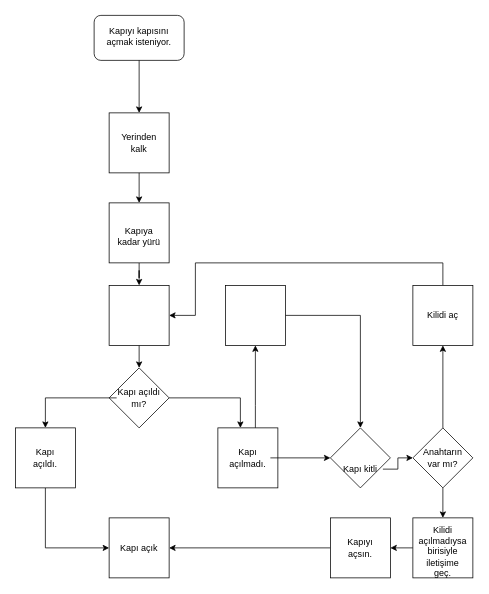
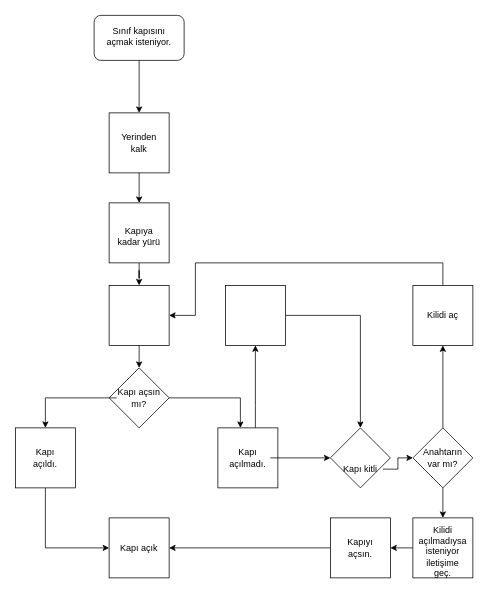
- <mxCell id="3" value="Kapıyı kapısını açmak isteniyor." style="text;html=1;strokeColor=none;fillColor=none;align=center;verticalAlign=middle;whiteSpace=wrap;rounded=0;" vertex="1" parent="1"><mxGeometry x="140" y="30" width="90" height="35" as="geometry" /></mxCell>
+ <mxCell id="3" value="Sınıf kapısını açmak isteniyor." style="text;html=1;strokeColor=none;fillColor=none;align=center;verticalAlign=middle;whiteSpace=wrap;rounded=0;" vertex="1" parent="1"><mxGeometry x="140" y="30" width="90" height="35" as="geometry" /></mxCell>
- <mxCell id="16" value="Kapı açıldı mı?" style="text;html=1;strokeColor=none;fillColor=none;align=center;verticalAlign=middle;whiteSpace=wrap;rounded=0;" vertex="1" parent="1"><mxGeometry x="155" y="515" width="60" height="30" as="geometry" /></mxCell>
+ <mxCell id="16" value="Kapı açsın mı?" style="text;html=1;strokeColor=none;fillColor=none;align=center;verticalAlign=middle;whiteSpace=wrap;rounded=0;" vertex="1" parent="1"><mxGeometry x="155" y="515" width="60" height="30" as="geometry" /></mxCell>
- <mxCell id="40" value="Kilidi açılmadıysa birisiyle iletişime geç." style="text;html=1;strokeColor=none;fillColor=none;align=center;verticalAlign=middle;whiteSpace=wrap;rounded=0;" vertex="1" parent="1"><mxGeometry x="560" y="720" width="60" height="30" as="geometry" /></mxCell>
+ <mxCell id="40" value="Kilidi açılmadıysa isteniyor iletişime geç." style="text;html=1;strokeColor=none;fillColor=none;align=center;verticalAlign=middle;whiteSpace=wrap;rounded=0;" vertex="1" parent="1"><mxGeometry x="560" y="720" width="60" height="30" as="geometry" /></mxCell>
